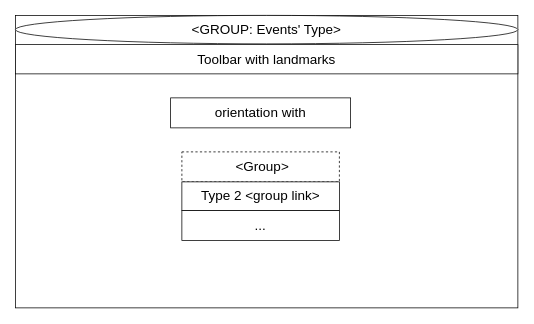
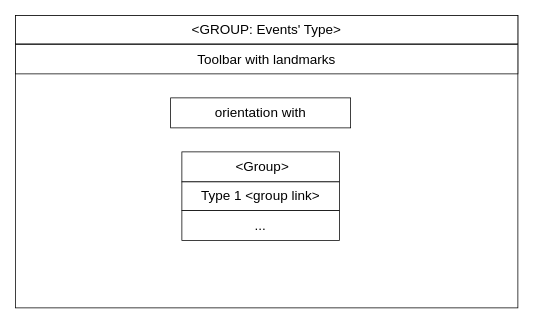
- <mxCell id="3" value="&lt;div style=&quot;text-align: left ; font-size: 18px&quot;&gt;&lt;span&gt;&amp;lt;GROUP: Events' Type&amp;gt;&lt;/span&gt;&lt;br&gt;&lt;/div&gt;" style="ellipse;whiteSpace=wrap;html=1;fontSize=18;" parent="1" vertex="1"><mxGeometry x="20" y="20" width="670" height="38" as="geometry" /></mxCell>
+ <mxCell id="3" value="&lt;div style=&quot;text-align: left ; font-size: 18px&quot;&gt;&lt;span&gt;&amp;lt;GROUP: Events' Type&amp;gt;&lt;/span&gt;&lt;br&gt;&lt;/div&gt;" style="rounded=0;whiteSpace=wrap;html=1;fontSize=18;" parent="1" vertex="1"><mxGeometry x="20" y="20" width="670" height="38" as="geometry" /></mxCell>
- <mxCell id="6" value="&amp;nbsp;&amp;lt;Group&amp;gt;" style="rounded=0;whiteSpace=wrap;html=1;fontSize=18;dashed=1;" parent="1" vertex="1"><mxGeometry x="242" y="202" width="210" height="40" as="geometry" /></mxCell>
+ <mxCell id="6" value="&amp;nbsp;&amp;lt;Group&amp;gt;" style="rounded=0;whiteSpace=wrap;html=1;fontSize=18;" parent="1" vertex="1"><mxGeometry x="242" y="202" width="210" height="40" as="geometry" /></mxCell>
- <mxCell id="8" value="Type 2 &amp;lt;group link&amp;gt;" style="rounded=0;whiteSpace=wrap;html=1;fontSize=18;" parent="1" vertex="1"><mxGeometry x="242" y="242" width="210" height="38" as="geometry" /></mxCell>
+ <mxCell id="8" value="Type 1 &amp;lt;group link&amp;gt;" style="rounded=0;whiteSpace=wrap;html=1;fontSize=18;" parent="1" vertex="1"><mxGeometry x="242" y="242" width="210" height="38" as="geometry" /></mxCell>
